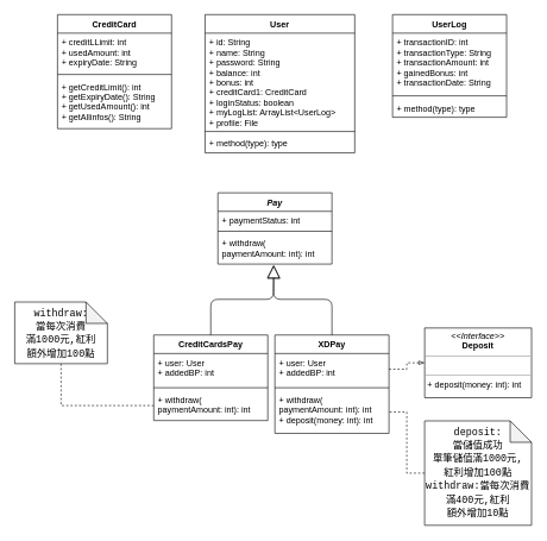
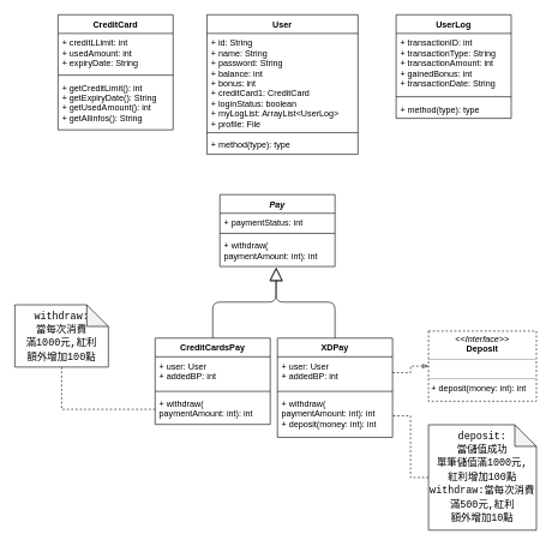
- <mxCell id="10" value="&lt;p style=&quot;margin: 0px ; margin-top: 4px ; text-align: center&quot;&gt;&lt;i&gt;&amp;lt;&amp;lt;Interface&amp;gt;&amp;gt;&lt;/i&gt;&lt;br&gt;&lt;b&gt;Deposit&lt;/b&gt;&lt;/p&gt;&lt;hr size=&quot;1&quot;&gt;&lt;p style=&quot;margin: 0px ; margin-left: 4px&quot;&gt;&lt;br&gt;&lt;/p&gt;&lt;hr size=&quot;1&quot;&gt;&lt;p style=&quot;margin: 0px ; margin-left: 4px&quot;&gt;+ deposit(money: int): int&lt;br&gt;&lt;/p&gt;" style="verticalAlign=top;align=left;overflow=fill;fontSize=12;fontFamily=Helvetica;html=1;" vertex="1" parent="1"><mxGeometry x="595" y="459.75" width="150" height="97.5" as="geometry" /></mxCell>
+ <mxCell id="10" value="&lt;p style=&quot;margin: 0px ; margin-top: 4px ; text-align: center&quot;&gt;&lt;i&gt;&amp;lt;&amp;lt;Interface&amp;gt;&amp;gt;&lt;/i&gt;&lt;br&gt;&lt;b&gt;Deposit&lt;/b&gt;&lt;/p&gt;&lt;hr size=&quot;1&quot;&gt;&lt;p style=&quot;margin: 0px ; margin-left: 4px&quot;&gt;&lt;br&gt;&lt;/p&gt;&lt;hr size=&quot;1&quot;&gt;&lt;p style=&quot;margin: 0px ; margin-left: 4px&quot;&gt;+ deposit(money: int): int&lt;br&gt;&lt;/p&gt;" style="verticalAlign=top;align=left;overflow=fill;fontSize=12;fontFamily=Helvetica;html=1;dashed=1;" vertex="1" parent="1"><mxGeometry x="595" y="459.75" width="150" height="97.5" as="geometry" /></mxCell>
- <mxCell id="27" value="&lt;div style=&quot;font-size: 14px ; line-height: 19px ; font-family: &amp;#34;consolas&amp;#34; , &amp;#34;courier new&amp;#34; , monospace&quot;&gt;deposit:&lt;/div&gt;&lt;div style=&quot;font-size: 14px ; line-height: 19px ; font-family: &amp;#34;consolas&amp;#34; , &amp;#34;courier new&amp;#34; , monospace&quot;&gt;當儲值成功&lt;/div&gt;&lt;div style=&quot;font-size: 14px ; line-height: 19px ; font-family: &amp;#34;consolas&amp;#34; , &amp;#34;courier new&amp;#34; , monospace&quot;&gt;單筆儲值滿1000元,&lt;/div&gt;&lt;div style=&quot;font-size: 14px ; line-height: 19px ; font-family: &amp;#34;consolas&amp;#34; , &amp;#34;courier new&amp;#34; , monospace&quot;&gt;紅利增加100點&lt;/div&gt;&lt;div style=&quot;font-size: 14px ; line-height: 19px ; font-family: &amp;#34;consolas&amp;#34; , &amp;#34;courier new&amp;#34; , monospace&quot;&gt;&lt;div style=&quot;font-family: &amp;#34;consolas&amp;#34; , &amp;#34;courier new&amp;#34; , monospace ; line-height: 19px&quot;&gt;withdraw:當每次消費&lt;/div&gt;&lt;div style=&quot;font-family: &amp;#34;consolas&amp;#34; , &amp;#34;courier new&amp;#34; , monospace ; line-height: 19px&quot;&gt;滿400元,紅利&lt;/div&gt;&lt;div style=&quot;font-family: &amp;#34;consolas&amp;#34; , &amp;#34;courier new&amp;#34; , monospace ; line-height: 19px&quot;&gt;額外增加10點&lt;/div&gt;&lt;/div&gt;" style="shape=note;whiteSpace=wrap;html=1;backgroundOutline=1;darkOpacity=0.05;" vertex="1" parent="1"><mxGeometry x="595" y="590" width="150" height="146.5" as="geometry" /></mxCell>
+ <mxCell id="27" value="&lt;div style=&quot;font-size: 14px ; line-height: 19px ; font-family: &amp;#34;consolas&amp;#34; , &amp;#34;courier new&amp;#34; , monospace&quot;&gt;deposit:&lt;/div&gt;&lt;div style=&quot;font-size: 14px ; line-height: 19px ; font-family: &amp;#34;consolas&amp;#34; , &amp;#34;courier new&amp;#34; , monospace&quot;&gt;當儲值成功&lt;/div&gt;&lt;div style=&quot;font-size: 14px ; line-height: 19px ; font-family: &amp;#34;consolas&amp;#34; , &amp;#34;courier new&amp;#34; , monospace&quot;&gt;單筆儲值滿1000元,&lt;/div&gt;&lt;div style=&quot;font-size: 14px ; line-height: 19px ; font-family: &amp;#34;consolas&amp;#34; , &amp;#34;courier new&amp;#34; , monospace&quot;&gt;紅利增加100點&lt;/div&gt;&lt;div style=&quot;font-size: 14px ; line-height: 19px ; font-family: &amp;#34;consolas&amp;#34; , &amp;#34;courier new&amp;#34; , monospace&quot;&gt;&lt;div style=&quot;font-family: &amp;#34;consolas&amp;#34; , &amp;#34;courier new&amp;#34; , monospace ; line-height: 19px&quot;&gt;withdraw:當每次消費&lt;/div&gt;&lt;div style=&quot;font-family: &amp;#34;consolas&amp;#34; , &amp;#34;courier new&amp;#34; , monospace ; line-height: 19px&quot;&gt;滿500元,紅利&lt;/div&gt;&lt;div style=&quot;font-family: &amp;#34;consolas&amp;#34; , &amp;#34;courier new&amp;#34; , monospace ; line-height: 19px&quot;&gt;額外增加10點&lt;/div&gt;&lt;/div&gt;" style="shape=note;whiteSpace=wrap;html=1;backgroundOutline=1;darkOpacity=0.05;" vertex="1" parent="1"><mxGeometry x="595" y="590" width="150" height="146.5" as="geometry" /></mxCell>
